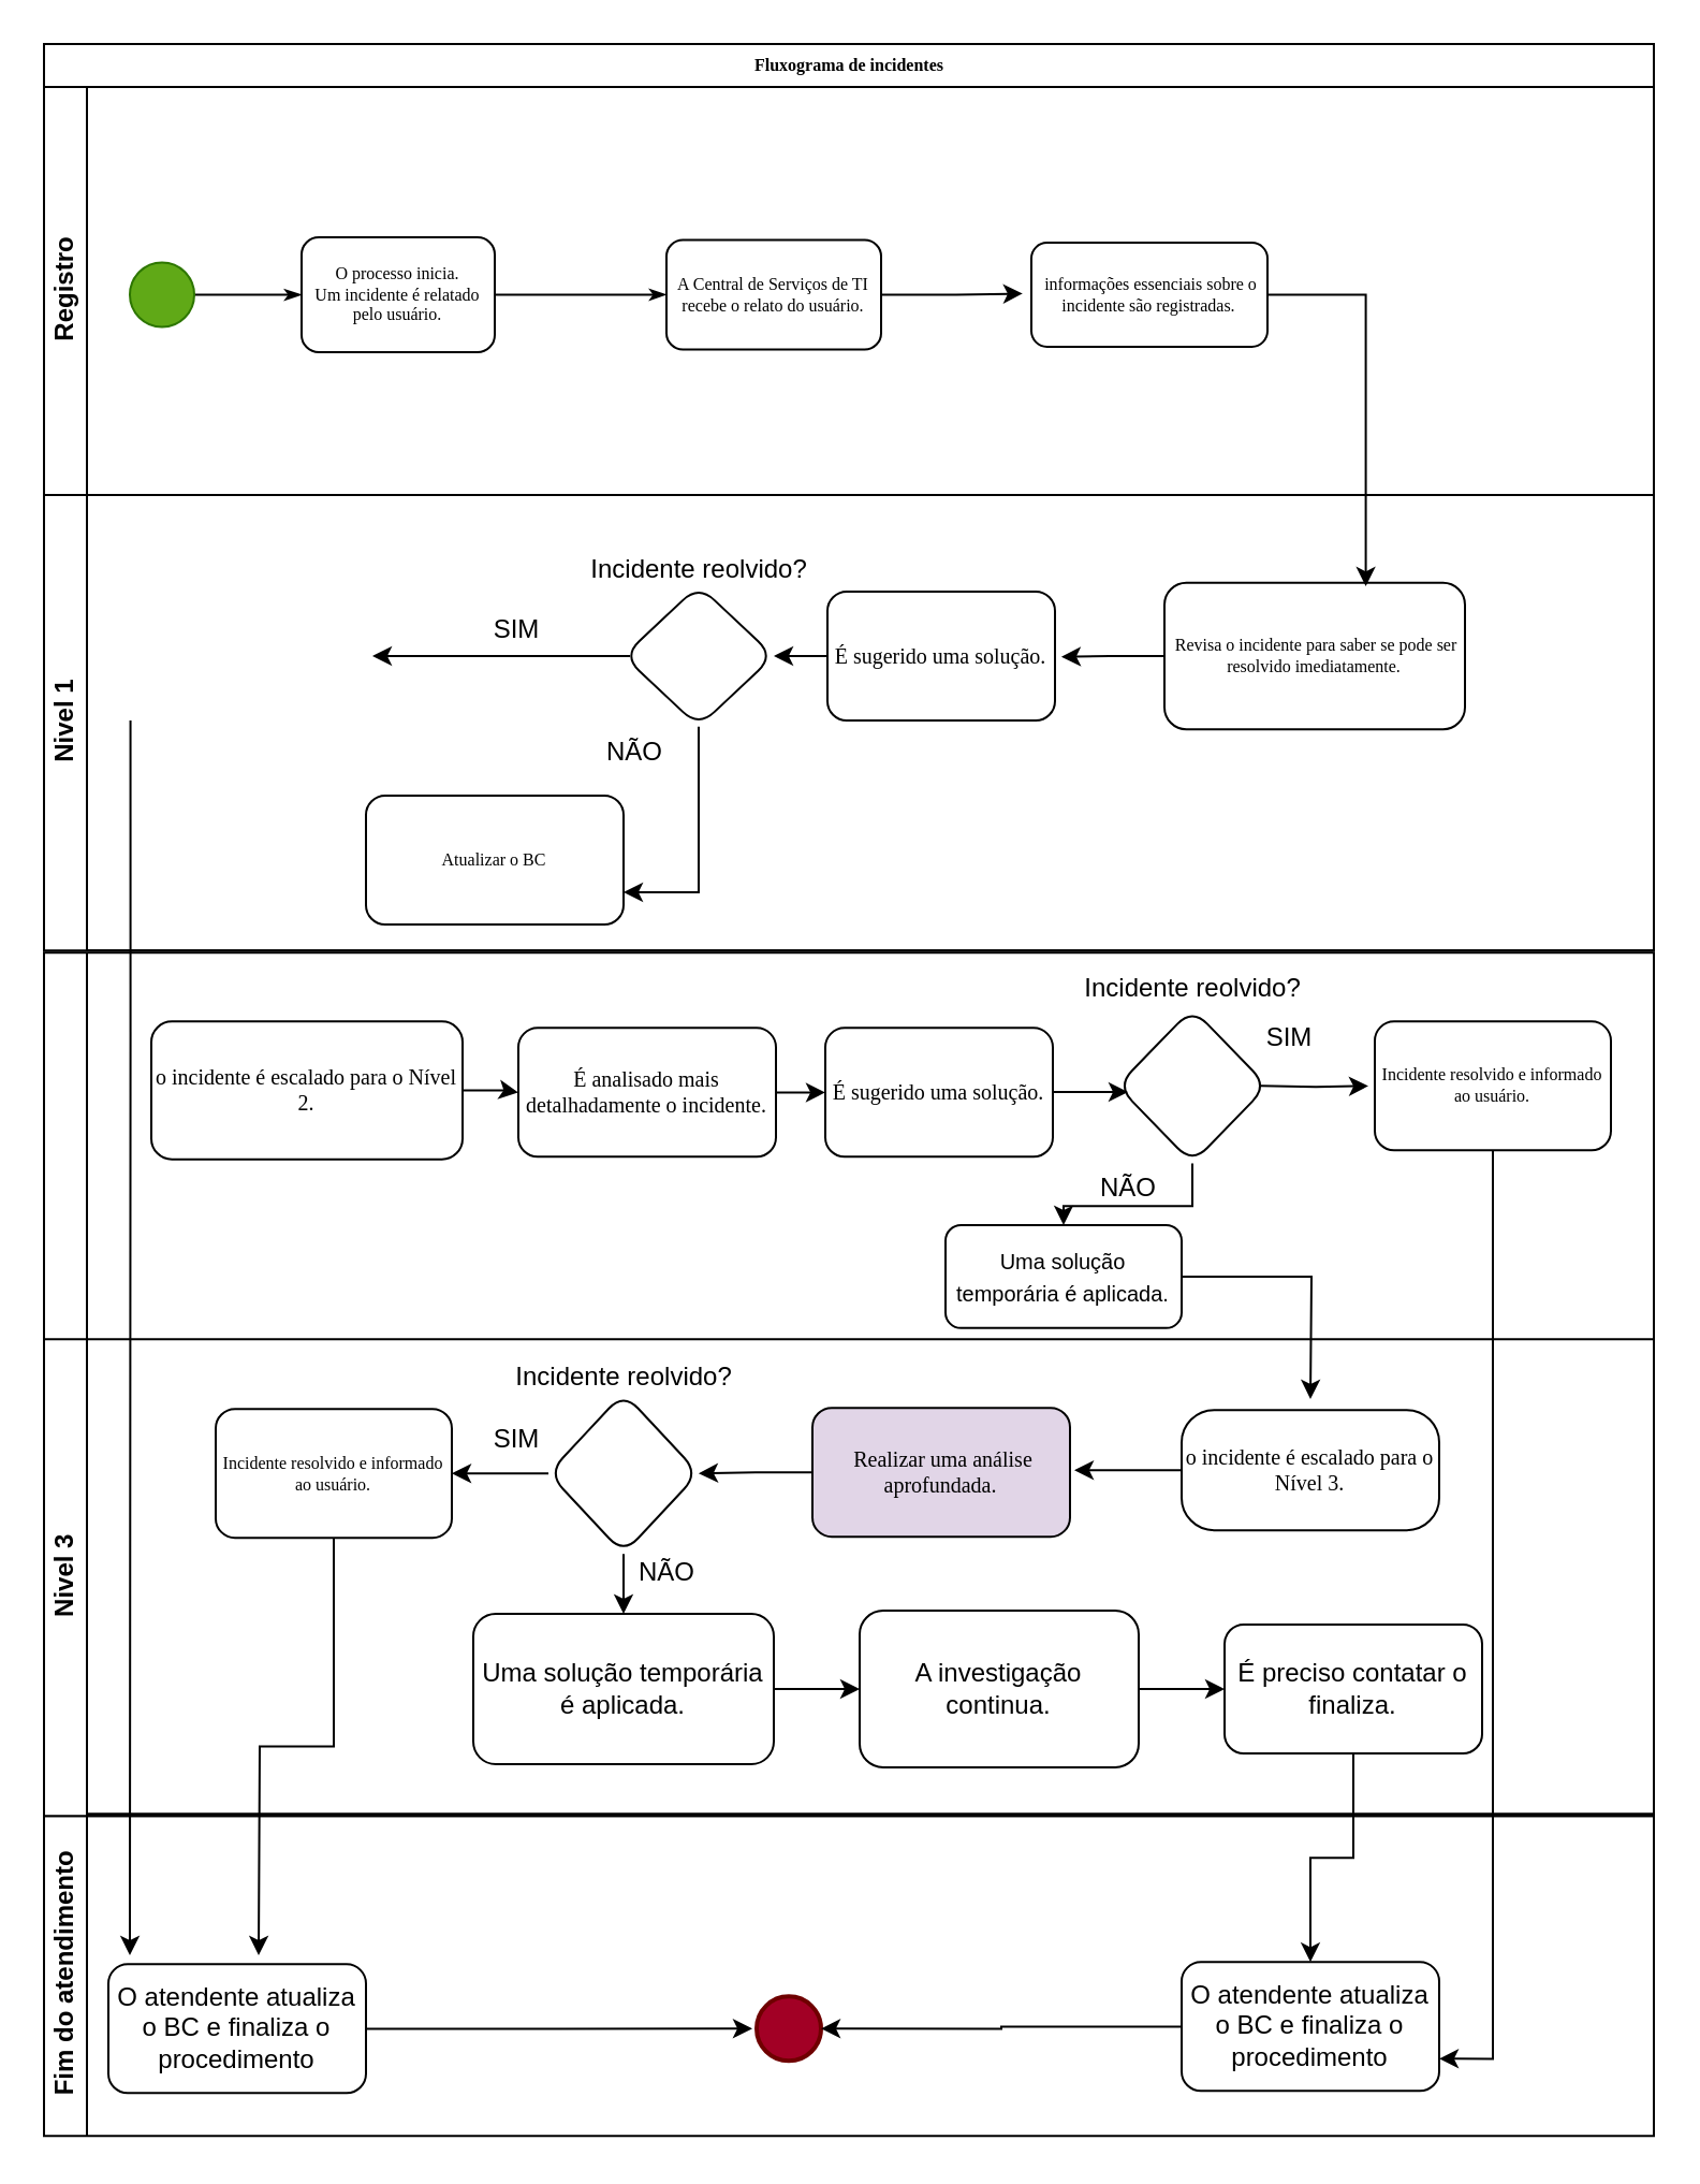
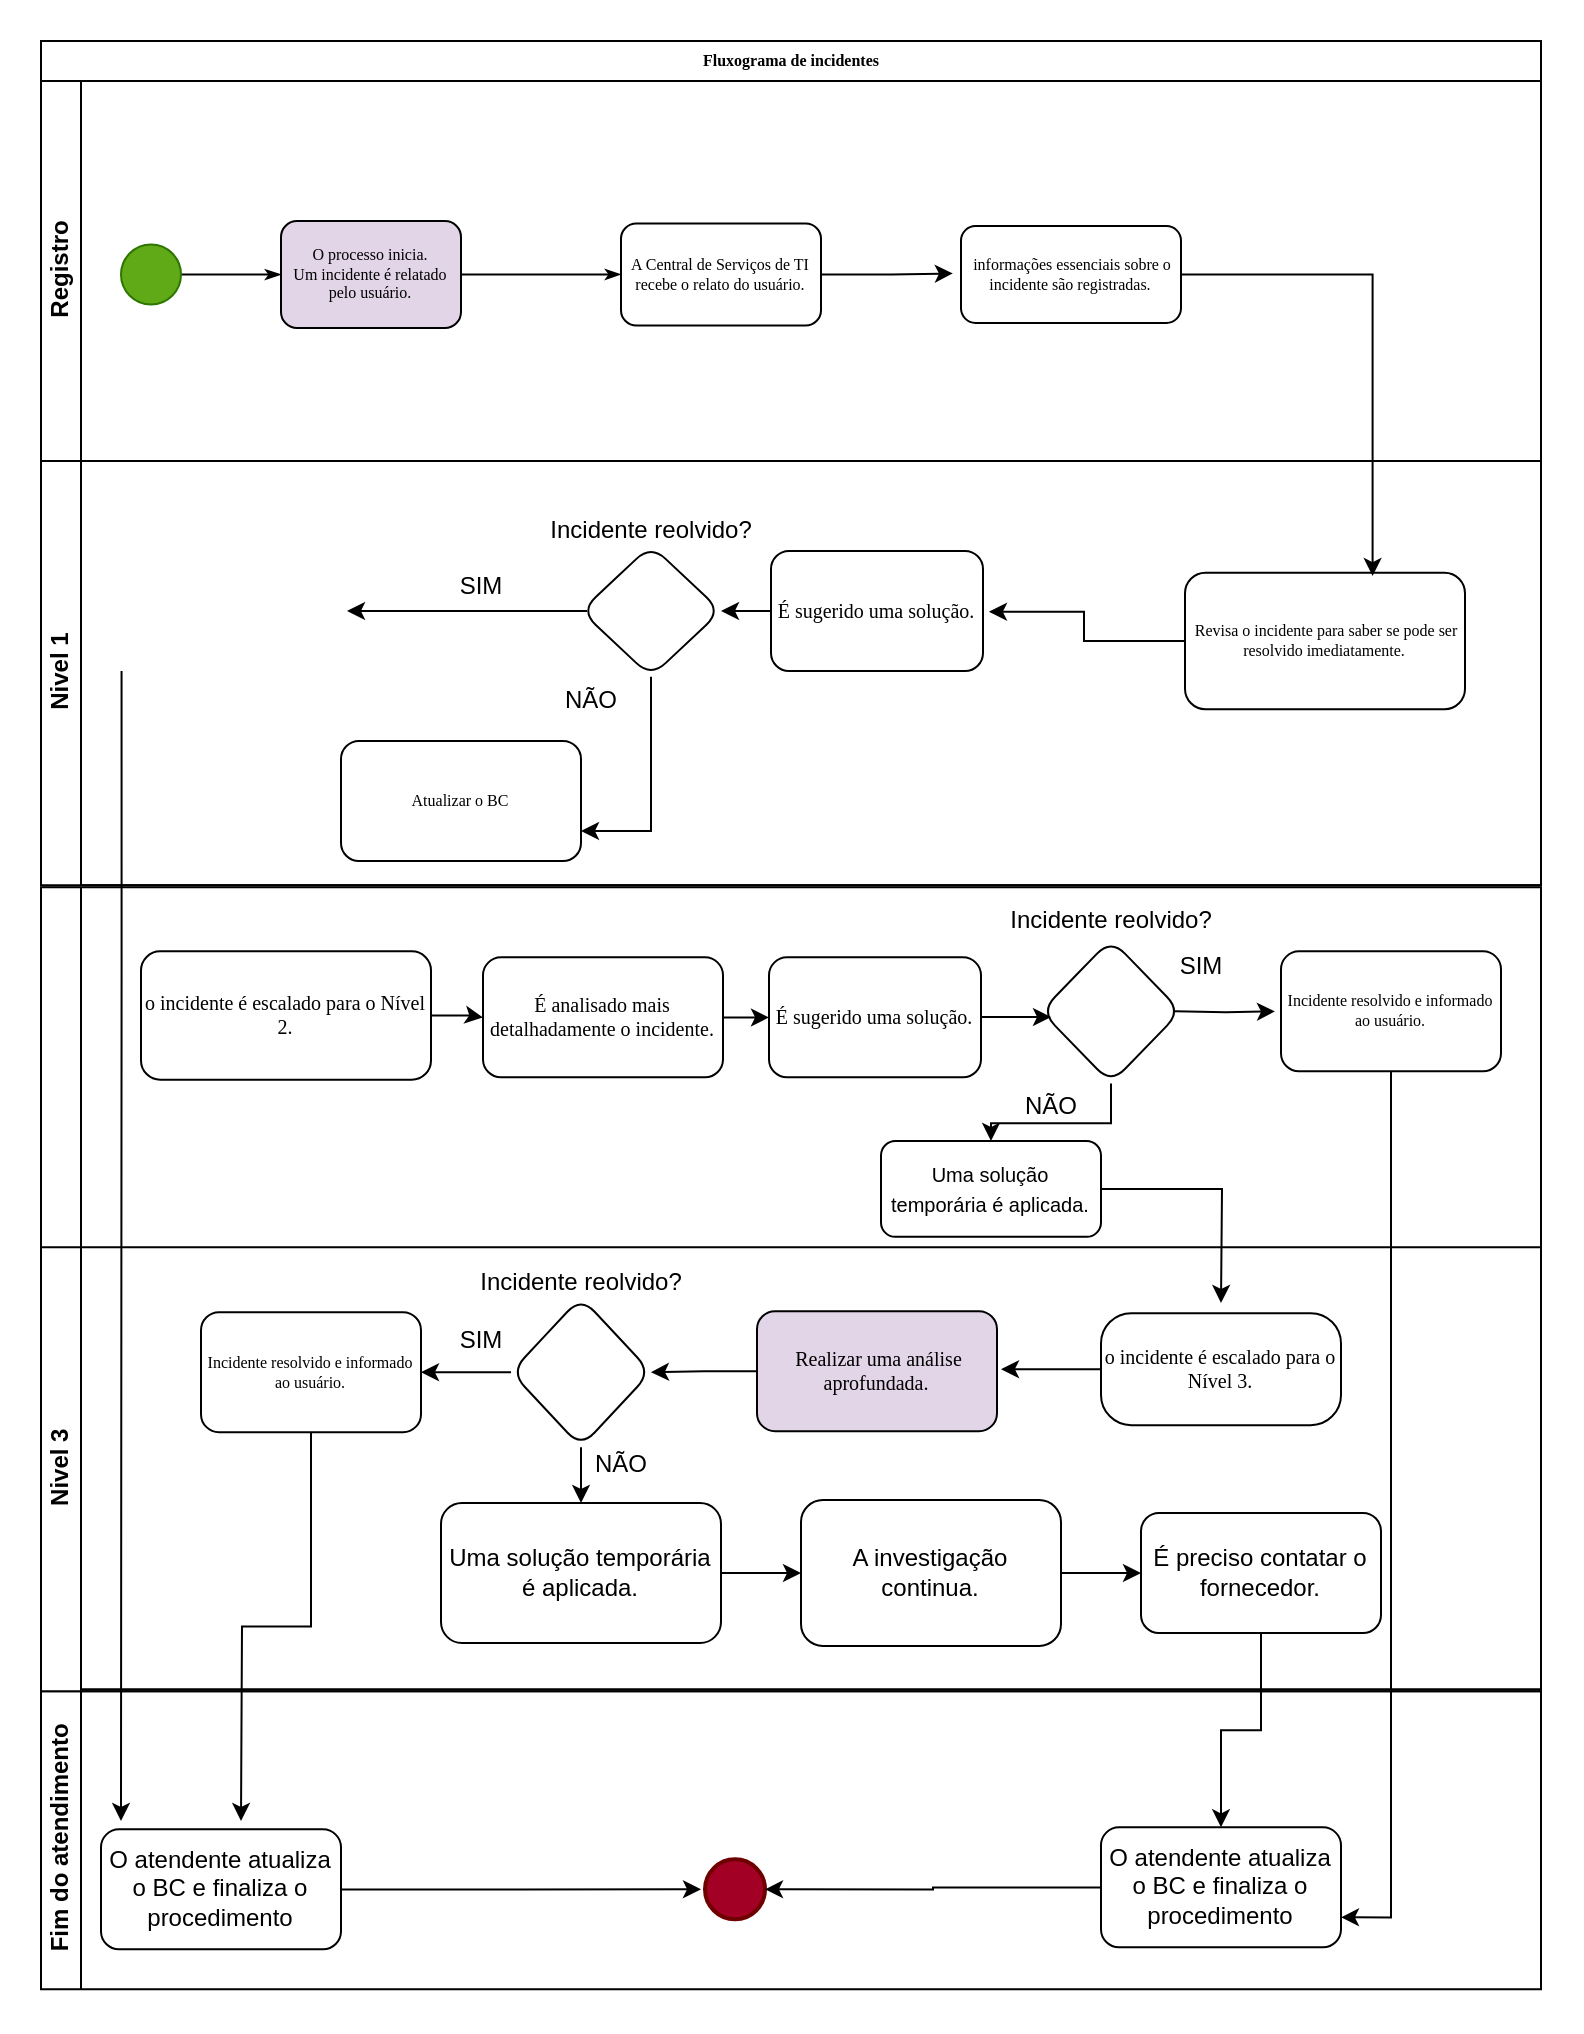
- <mxCell id="6" value="O processo inicia.&lt;br&gt;Um incidente é relatado pelo usuário." style="rounded=1;whiteSpace=wrap;html=1;shadow=0;labelBackgroundColor=none;strokeWidth=1;fontFamily=Verdana;fontSize=8;align=center;" parent="3" vertex="1"><mxGeometry x="120" y="70" width="90" height="53.5" as="geometry" /></mxCell>
+ <mxCell id="6" value="O processo inicia.&lt;br&gt;Um incidente é relatado pelo usuário." style="rounded=1;whiteSpace=wrap;html=1;shadow=0;labelBackgroundColor=none;strokeWidth=1;fontFamily=Verdana;fontSize=8;align=center;fillColor=#e1d5e7;" parent="3" vertex="1"><mxGeometry x="120" y="70" width="90" height="53.5" as="geometry" /></mxCell>
- <mxCell id="12" value="&amp;nbsp;Revisa o incidente para saber se pode ser resolvido imediatamente." style="whiteSpace=wrap;html=1;fontSize=8;fontFamily=Verdana;rounded=1;shadow=0;labelBackgroundColor=none;strokeWidth=1;" parent="11" vertex="1"><mxGeometry x="522" y="40.84" width="140" height="68.32" as="geometry" /></mxCell>
+ <mxCell id="12" value="&amp;nbsp;Revisa o incidente para saber se pode ser resolvido imediatamente." style="whiteSpace=wrap;html=1;fontSize=8;fontFamily=Verdana;rounded=1;shadow=0;labelBackgroundColor=none;strokeWidth=1;" parent="11" vertex="1"><mxGeometry x="572" y="55.84" width="140" height="68.32" as="geometry" /></mxCell>
- <mxCell id="51" value="É preciso contatar o finaliza." style="whiteSpace=wrap;html=1;rounded=1;" parent="39" vertex="1"><mxGeometry x="550" y="132.92" width="120" height="60" as="geometry" /></mxCell>
+ <mxCell id="51" value="É preciso contatar o fornecedor." style="whiteSpace=wrap;html=1;rounded=1;" parent="39" vertex="1"><mxGeometry x="550" y="132.92" width="120" height="60" as="geometry" /></mxCell>
